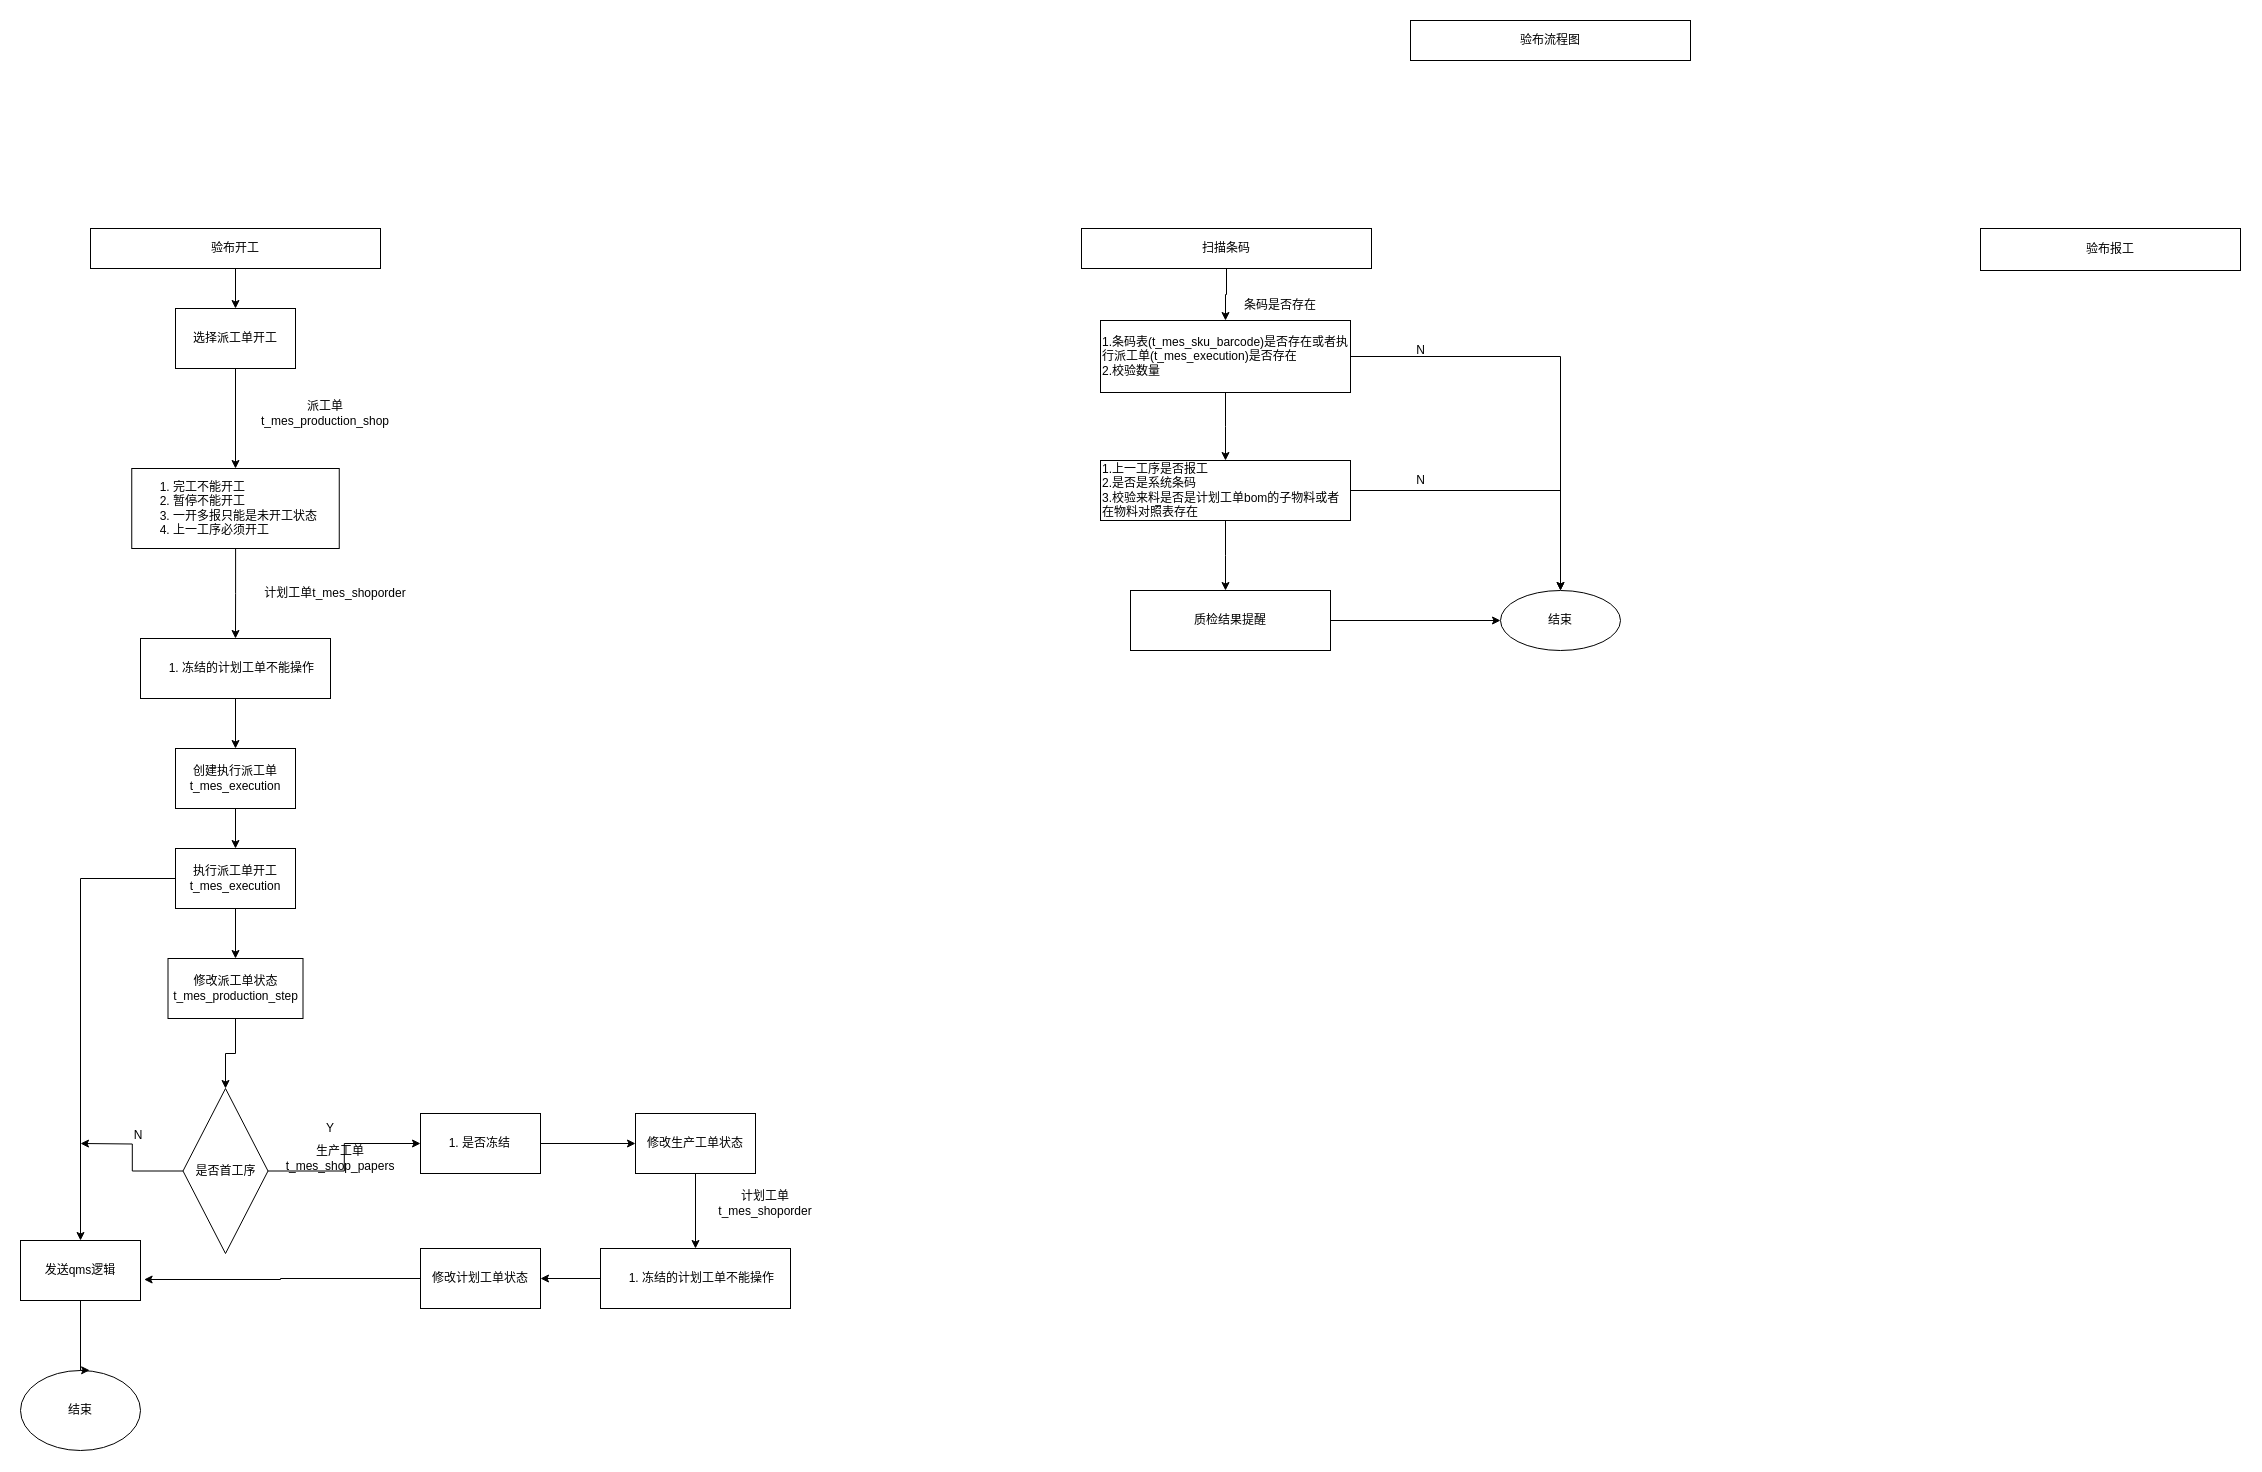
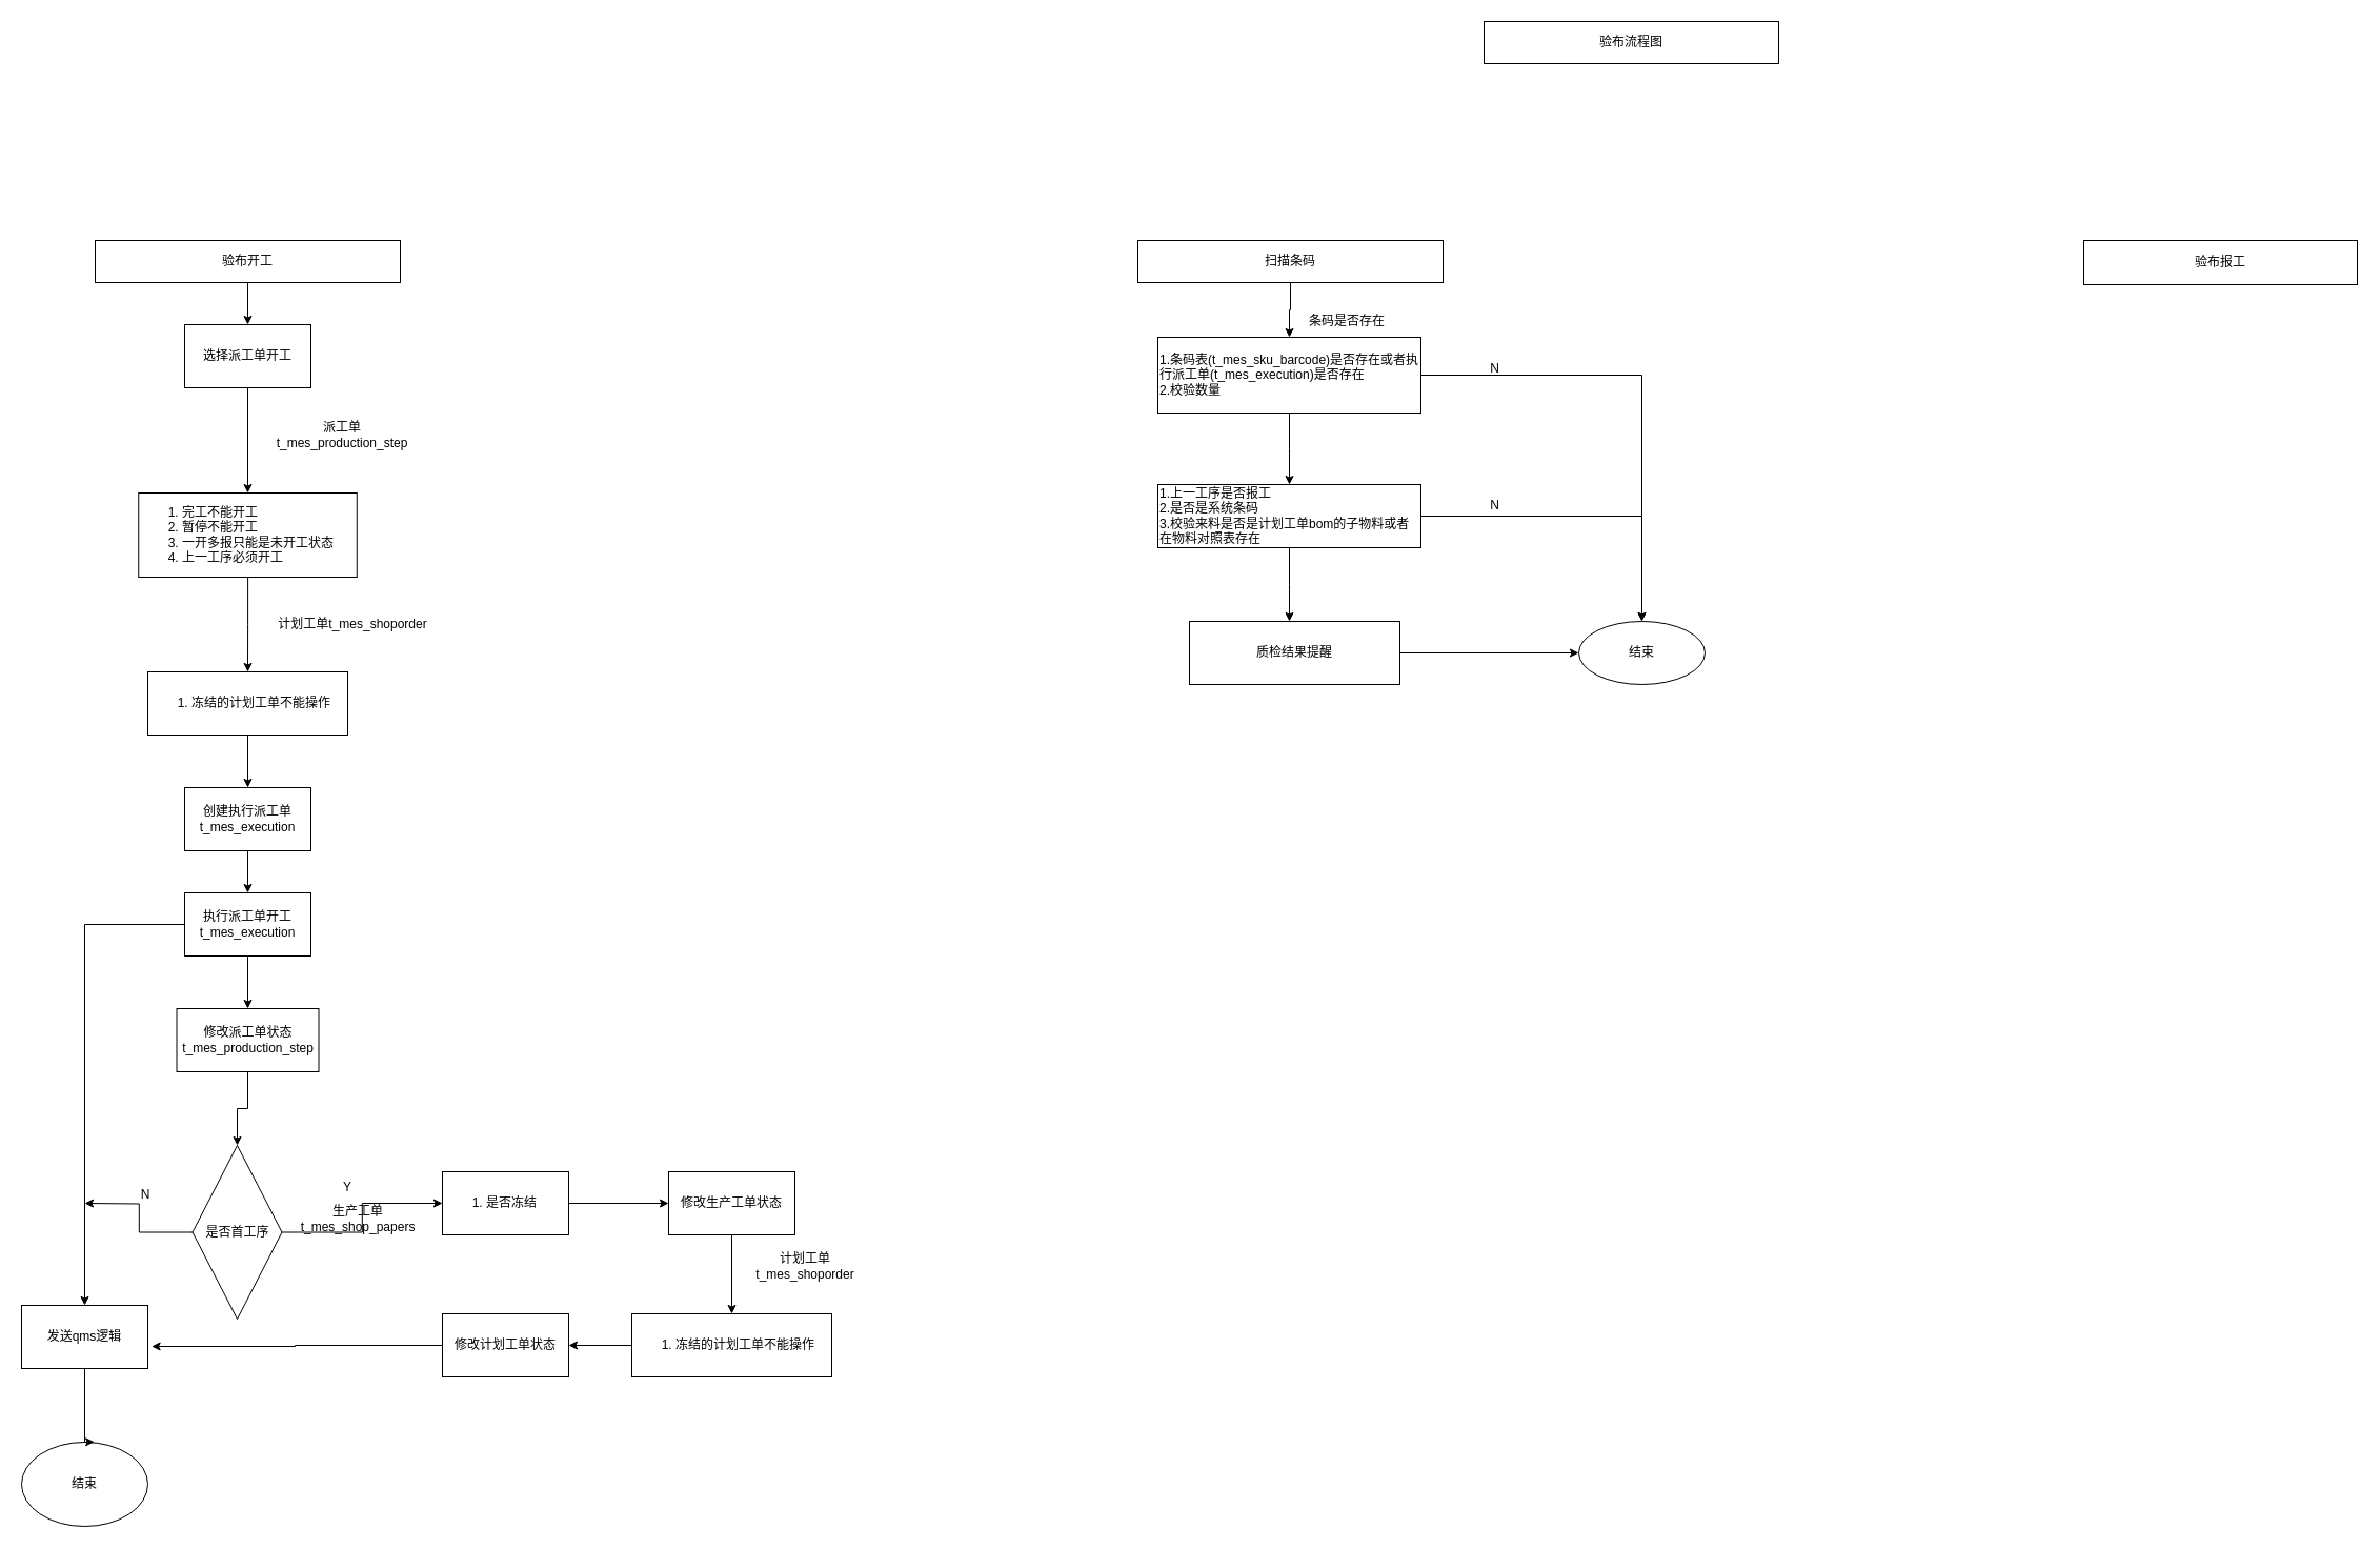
- <mxCell id="9" value="派工单t_mes_production_shop" style="text;html=1;strokeColor=none;fillColor=none;align=center;verticalAlign=middle;whiteSpace=wrap;rounded=0;fontSize=12;" parent="1" vertex="1"><mxGeometry x="250" y="398" width="150" height="30" as="geometry" /></mxCell>
+ <mxCell id="9" value="派工单t_mes_production_step" style="text;html=1;strokeColor=none;fillColor=none;align=center;verticalAlign=middle;whiteSpace=wrap;rounded=0;fontSize=12;" parent="1" vertex="1"><mxGeometry x="250" y="398" width="150" height="30" as="geometry" /></mxCell>
